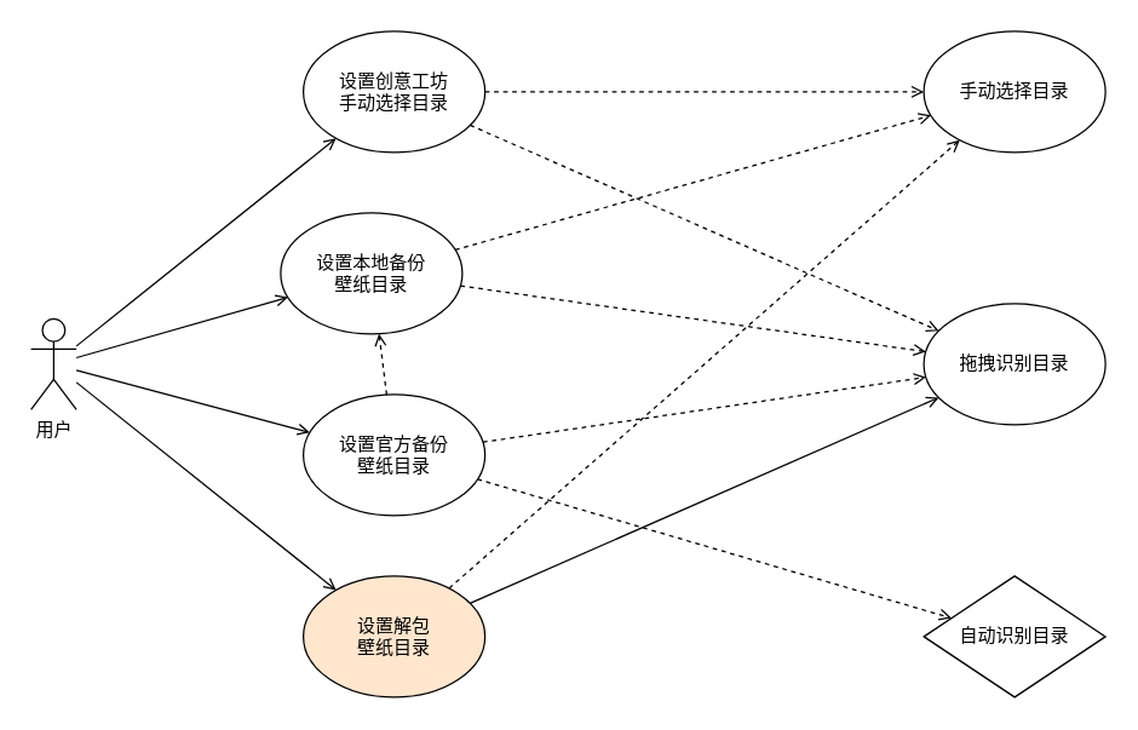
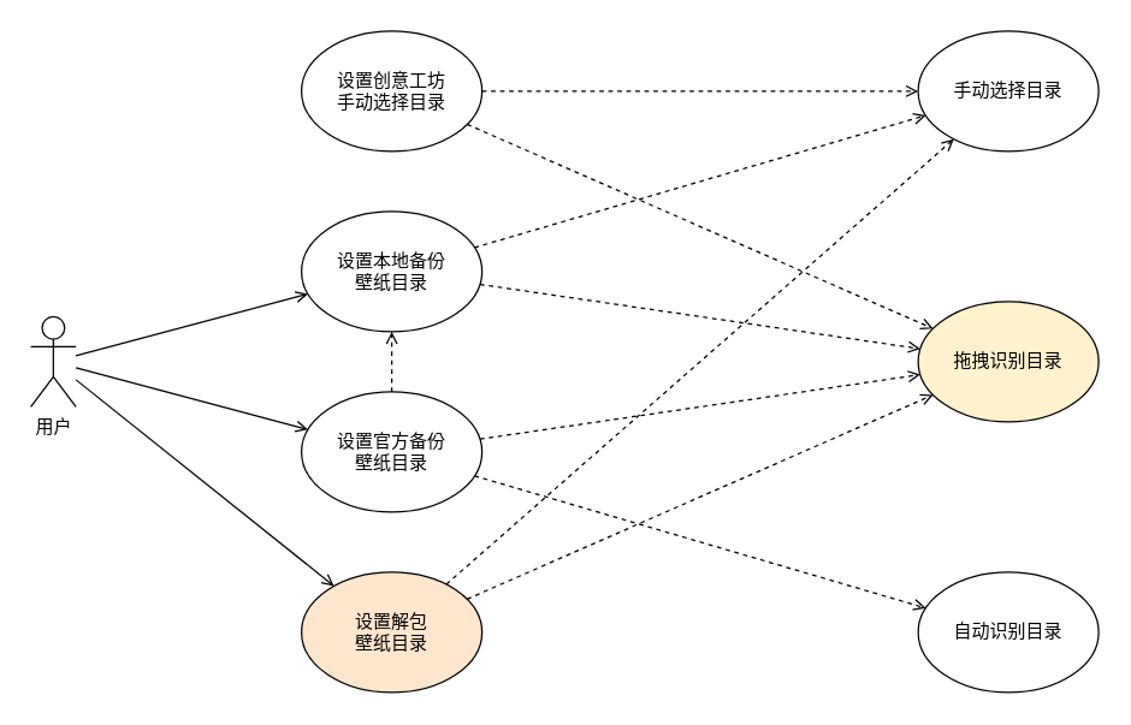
- <mxCell id="10" value="" style="endArrow=open;html=1;rounded=0;endFill=0;" edge="1" parent="1" source="2" target="6"><mxGeometry width="50" height="50" relative="1" as="geometry"><mxPoint y="120" as="sourcePoint" x="-50" /><mxPoint x="0" y="70" as="targetPoint" /></mxGeometry></mxCell>
- <mxCell id="7" value="设置本地备份&lt;br&gt;壁纸目录" style="ellipse;whiteSpace=wrap;html=1;" vertex="1" parent="1"><mxGeometry x="185" y="140" width="120" height="80" as="geometry" /></mxCell>
+ <mxCell id="7" value="设置本地备份&lt;br&gt;壁纸目录" style="ellipse;whiteSpace=wrap;html=1;" vertex="1" parent="1"><mxGeometry x="200" y="140" width="120" height="80" as="geometry" /></mxCell>
- <mxCell id="4" value="拖拽识别目录" style="ellipse;whiteSpace=wrap;html=1;" vertex="1" parent="1"><mxGeometry x="610" y="200" width="120" height="80" as="geometry" /></mxCell>
+ <mxCell id="4" value="拖拽识别目录" style="ellipse;whiteSpace=wrap;html=1;fillColor=#fff2cc;" vertex="1" parent="1"><mxGeometry x="610" y="200" width="120" height="80" as="geometry" /></mxCell>
- <mxCell id="22" value="" style="endArrow=open;dashed=0;html=1;rounded=0;endFill=0;" edge="1" parent="1" source="9" target="4"><mxGeometry width="50" height="50" relative="1" as="geometry"><mxPoint x="380" y="152" as="sourcePoint" /><mxPoint x="690" y="288" as="targetPoint" /></mxGeometry></mxCell>
+ <mxCell id="22" value="" style="endArrow=open;dashed=1;html=1;rounded=0;endFill=0;" edge="1" parent="1" source="9" target="4"><mxGeometry width="50" height="50" relative="1" as="geometry"><mxPoint x="380" y="152" as="sourcePoint" /><mxPoint x="690" y="288" as="targetPoint" /></mxGeometry></mxCell>
- <mxCell id="5" value="自动识别目录" style="rhombus;whiteSpace=wrap;html=1;" vertex="1" parent="1"><mxGeometry x="610" y="380" width="120" height="80" as="geometry" /></mxCell>
+ <mxCell id="5" value="自动识别目录" style="ellipse;whiteSpace=wrap;html=1;" vertex="1" parent="1"><mxGeometry x="610" y="380" width="120" height="80" as="geometry" /></mxCell>
